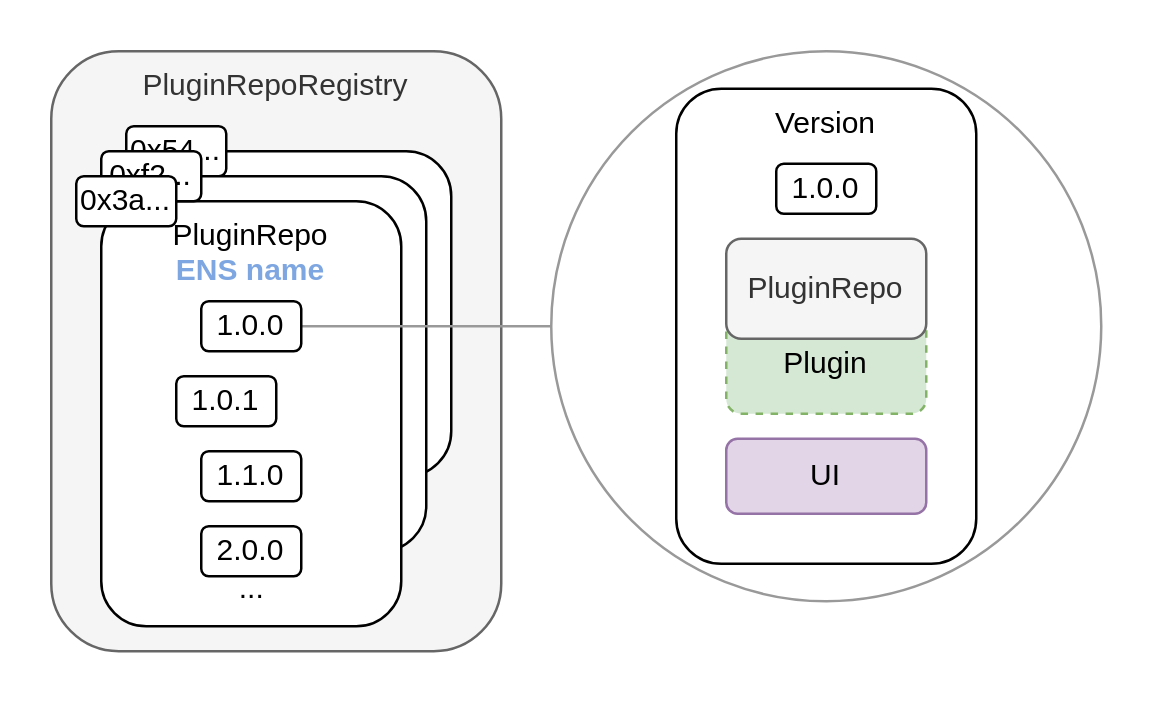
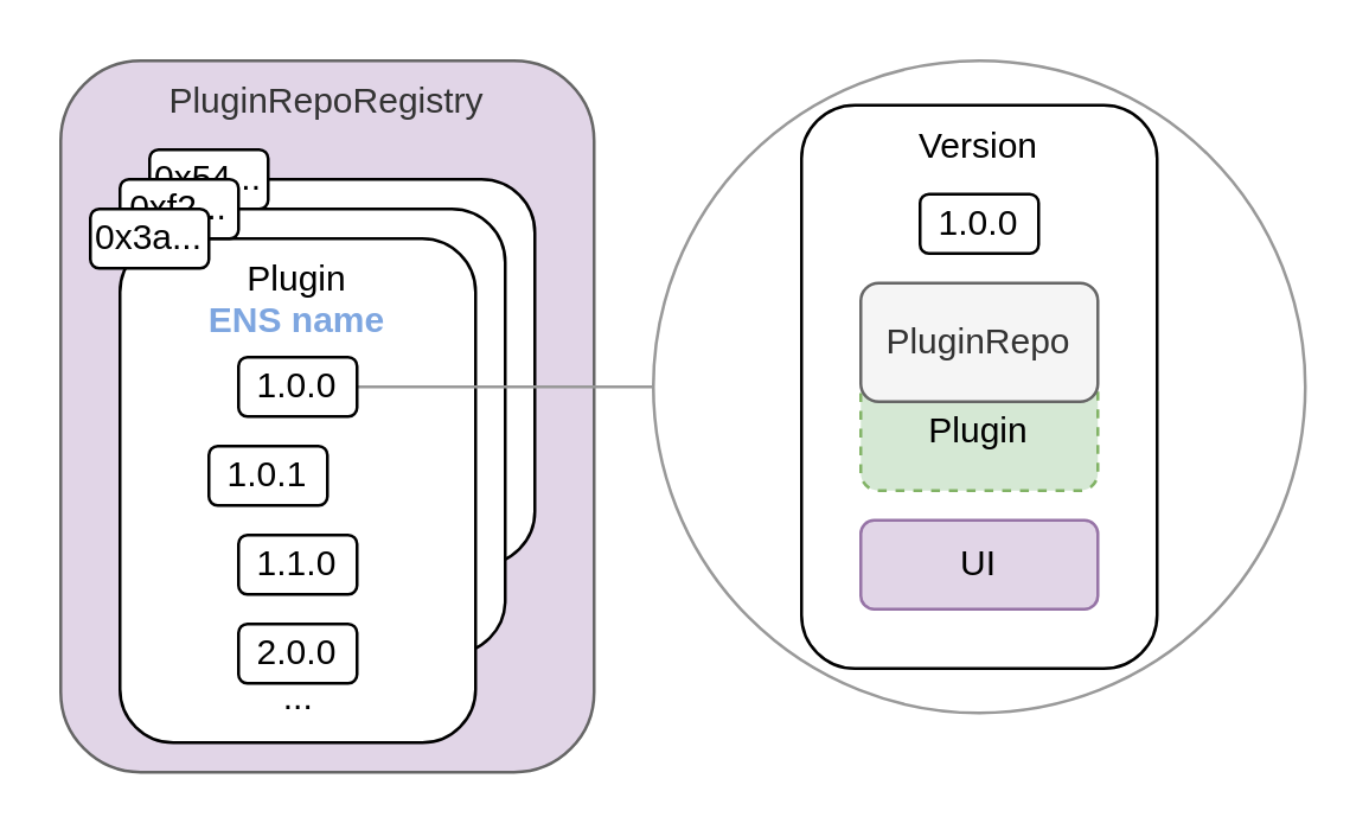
- <mxCell id="4" value="PluginRepoRegistry" style="rounded=1;whiteSpace=wrap;html=1;fillColor=#f5f5f5;strokeColor=#666666;fontColor=#333333;verticalAlign=top;" parent="1" vertex="1"><mxGeometry x="20" y="20" width="180" height="240" as="geometry" /></mxCell>
+ <mxCell id="4" value="PluginRepoRegistry" style="rounded=1;whiteSpace=wrap;html=1;fillColor=#e1d5e7;strokeColor=#666666;fontColor=#333333;verticalAlign=top;" parent="1" vertex="1"><mxGeometry x="20" y="20" width="180" height="240" as="geometry" /></mxCell>
- <mxCell id="8" value="PluginRepo&lt;br&gt;&lt;font color=&quot;#7ea6e0&quot;&gt;&lt;b&gt;ENS name&lt;/b&gt;&lt;/font&gt;" style="rounded=1;whiteSpace=wrap;html=1;verticalAlign=top;strokeColor=#000000;align=center;" parent="1" vertex="1"><mxGeometry x="40" y="80" width="120" height="170" as="geometry" /></mxCell>
+ <mxCell id="8" value="Plugin&lt;br&gt;&lt;font color=&quot;#7ea6e0&quot;&gt;&lt;b&gt;ENS name&lt;/b&gt;&lt;/font&gt;" style="rounded=1;whiteSpace=wrap;html=1;verticalAlign=top;strokeColor=#000000;align=center;" parent="1" vertex="1"><mxGeometry x="40" y="80" width="120" height="170" as="geometry" /></mxCell>
